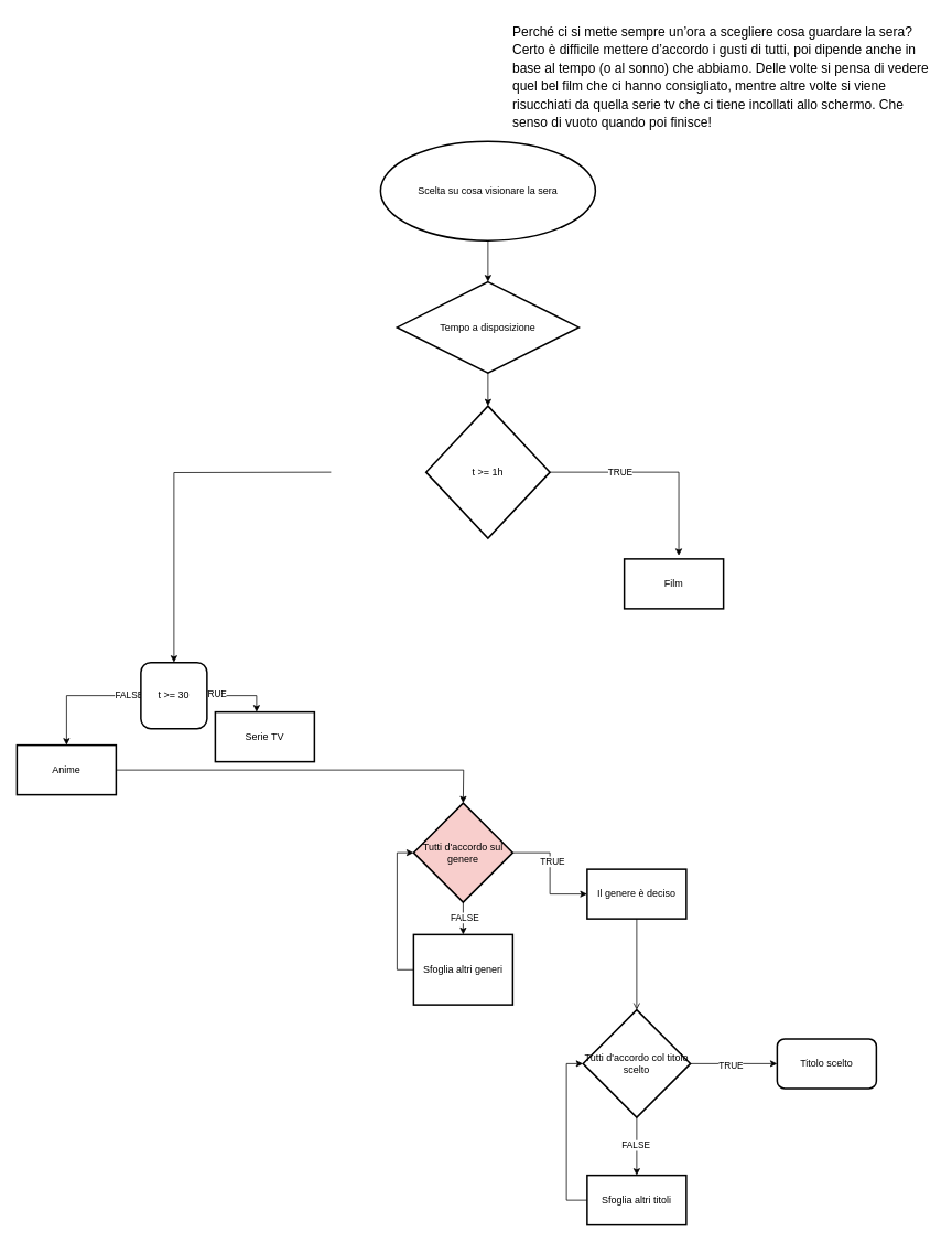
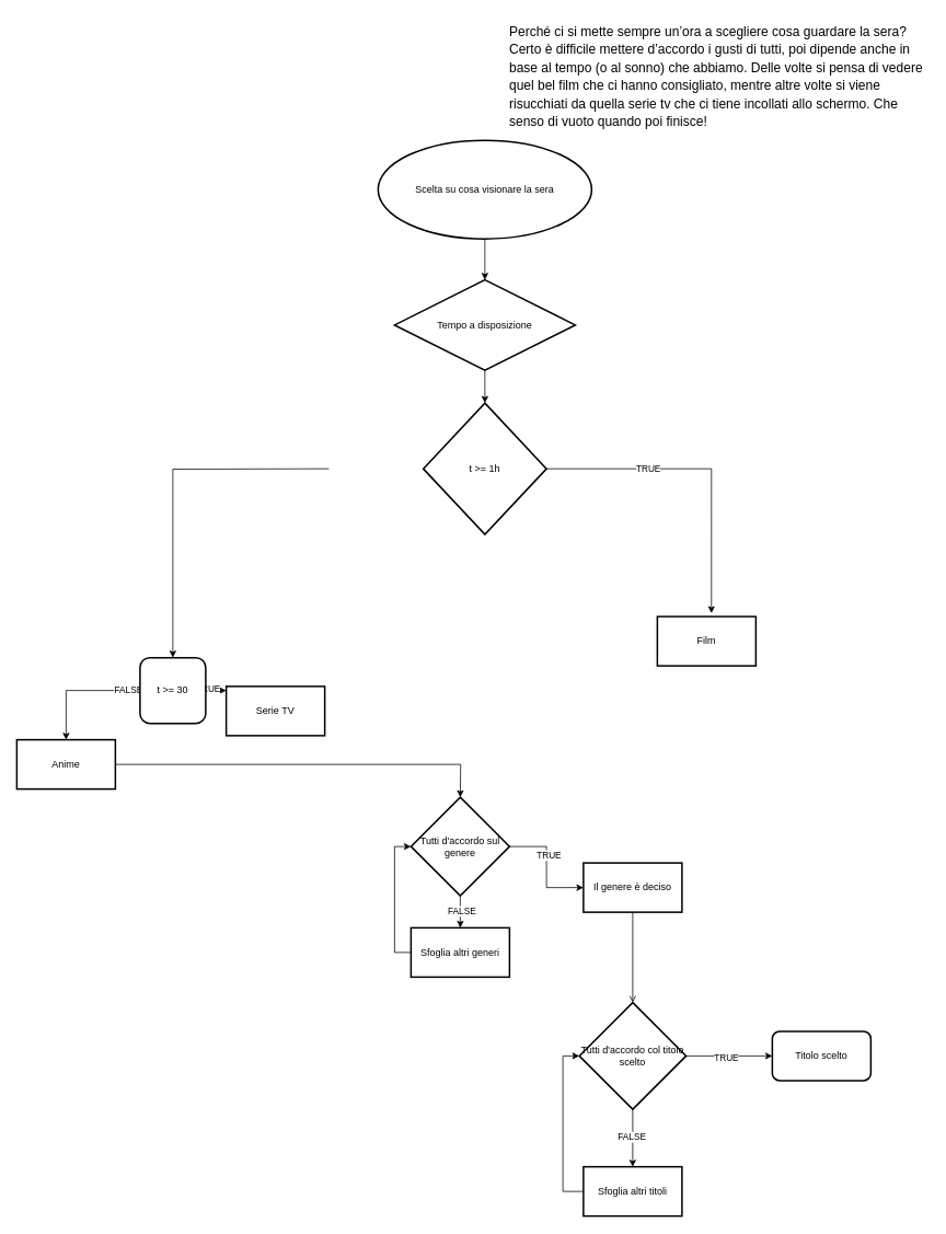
- <mxCell id="11" value="Film" style="whiteSpace=wrap;html=1;strokeWidth=2;" vertex="1" parent="1"><mxGeometry x="755" y="675" width="120" height="60" as="geometry" /></mxCell>
+ <mxCell id="11" value="Film" style="whiteSpace=wrap;html=1;strokeWidth=2;" vertex="1" parent="1"><mxGeometry x="800" y="750" width="120" height="60" as="geometry" /></mxCell>
- <mxCell id="17" value="Serie TV" style="whiteSpace=wrap;html=1;strokeWidth=2;" vertex="1" parent="1"><mxGeometry x="260" y="860" width="120" height="60" as="geometry" /></mxCell>
+ <mxCell id="17" value="Serie TV" style="whiteSpace=wrap;html=1;strokeWidth=2;" vertex="1" parent="1"><mxGeometry x="275" y="835" width="120" height="60" as="geometry" /></mxCell>
- <mxCell id="24" value="Tutti d'accordo sul genere" style="rhombus;whiteSpace=wrap;html=1;strokeWidth=2;fillColor=#f8cecc;" vertex="1" parent="1"><mxGeometry x="500" y="970" width="120" height="120" as="geometry" /></mxCell>
+ <mxCell id="24" value="Tutti d'accordo sul genere" style="rhombus;whiteSpace=wrap;html=1;strokeWidth=2;" vertex="1" parent="1"><mxGeometry x="500" y="970" width="120" height="120" as="geometry" /></mxCell>
- <mxCell id="28" value="Sfoglia altri generi" style="whiteSpace=wrap;html=1;strokeWidth=2;" vertex="1" parent="1"><mxGeometry x="500" y="1129" width="120" height="85" as="geometry" /></mxCell>
+ <mxCell id="28" value="Sfoglia altri generi" style="whiteSpace=wrap;html=1;strokeWidth=2;" vertex="1" parent="1"><mxGeometry x="500" y="1129" width="120" height="60" as="geometry" /></mxCell>
